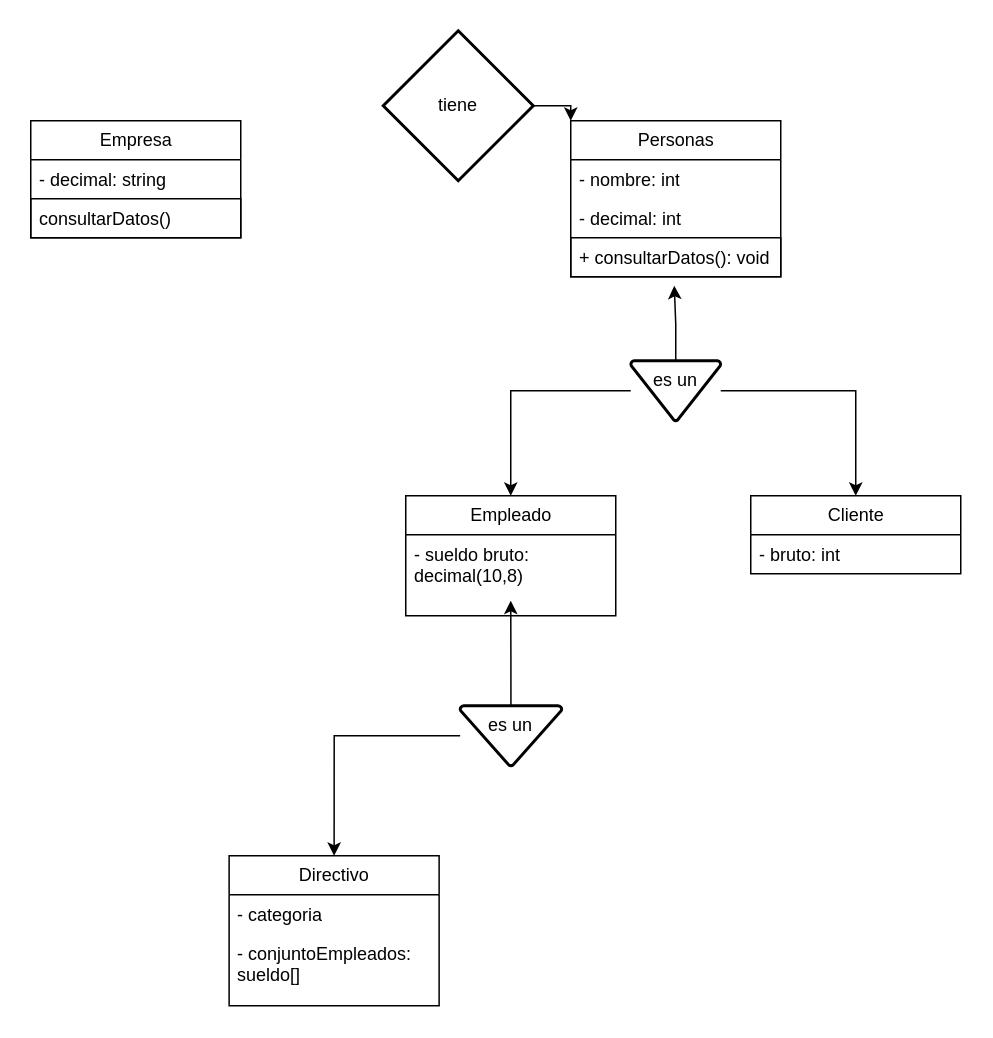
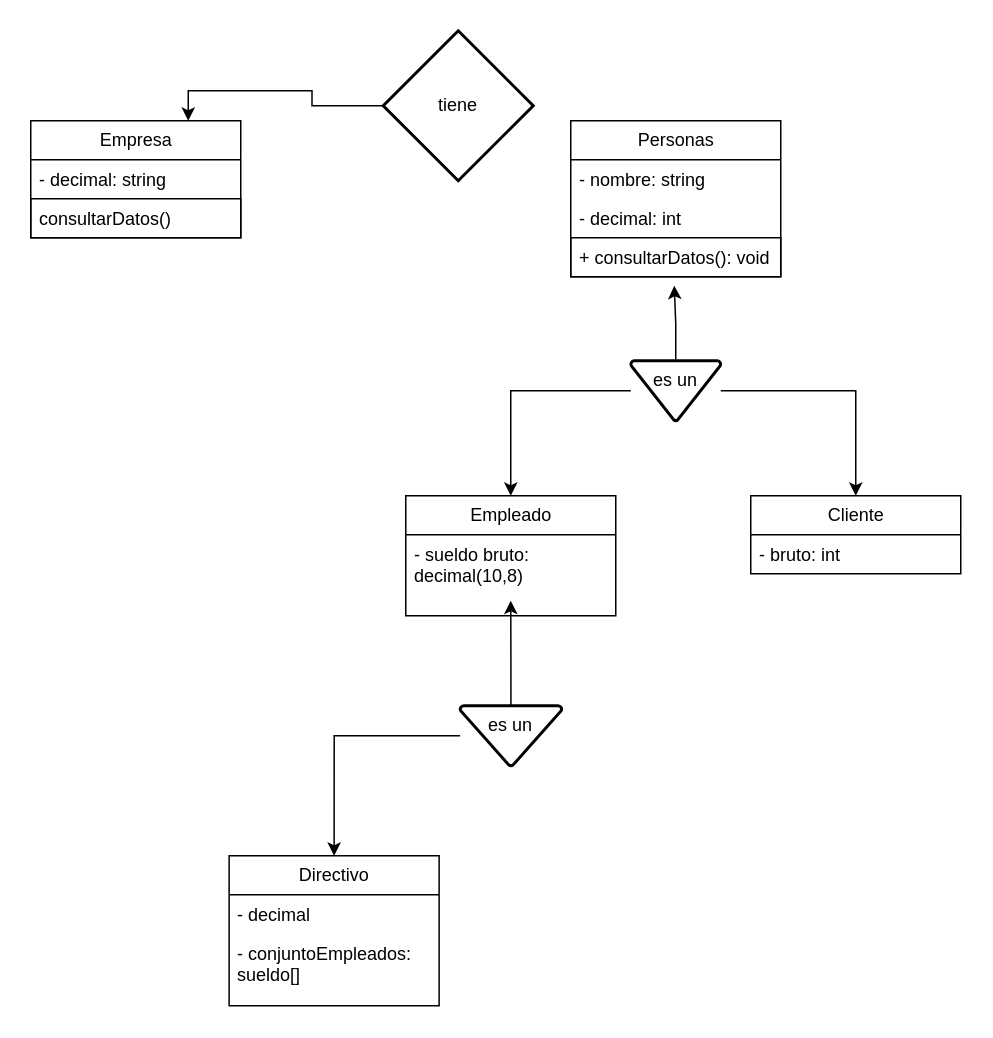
+ <mxCell id="23" style="edgeStyle=orthogonalEdgeStyle;rounded=0;orthogonalLoop=1;jettySize=auto;html=1;entryX=0.75;entryY=0;entryDx=0;entryDy=0;" edge="1" parent="1" source="25" target="20"><mxGeometry relative="1" as="geometry"><mxPoint x="170" y="90" as="targetPoint" /></mxGeometry></mxCell>
- <mxCell id="24" style="edgeStyle=orthogonalEdgeStyle;rounded=0;orthogonalLoop=1;jettySize=auto;html=1;exitX=1;exitY=0.5;exitDx=0;exitDy=0;exitPerimeter=0;entryX=0;entryY=0;entryDx=0;entryDy=0;" edge="1" parent="1" source="25" target="6"><mxGeometry relative="1" as="geometry" /></mxCell>
- <mxCell id="7" value="- nombre: int" style="text;strokeColor=none;fillColor=none;align=left;verticalAlign=top;spacingLeft=4;spacingRight=4;overflow=hidden;rotatable=0;points=[[0,0.5],[1,0.5]];portConstraint=eastwest;whiteSpace=wrap;html=1;" vertex="1" parent="6"><mxGeometry y="26" width="140" height="26" as="geometry" /></mxCell>
+ <mxCell id="7" value="- nombre: string" style="text;strokeColor=none;fillColor=none;align=left;verticalAlign=top;spacingLeft=4;spacingRight=4;overflow=hidden;rotatable=0;points=[[0,0.5],[1,0.5]];portConstraint=eastwest;whiteSpace=wrap;html=1;" vertex="1" parent="6"><mxGeometry y="26" width="140" height="26" as="geometry" /></mxCell>
- <mxCell id="15" value="- categoria" style="text;strokeColor=none;fillColor=none;align=left;verticalAlign=top;spacingLeft=4;spacingRight=4;overflow=hidden;rotatable=0;points=[[0,0.5],[1,0.5]];portConstraint=eastwest;whiteSpace=wrap;html=1;" vertex="1" parent="14"><mxGeometry y="26" width="140" height="26" as="geometry" /></mxCell>
+ <mxCell id="15" value="- decimal" style="text;strokeColor=none;fillColor=none;align=left;verticalAlign=top;spacingLeft=4;spacingRight=4;overflow=hidden;rotatable=0;points=[[0,0.5],[1,0.5]];portConstraint=eastwest;whiteSpace=wrap;html=1;" vertex="1" parent="14"><mxGeometry y="26" width="140" height="26" as="geometry" /></mxCell>
